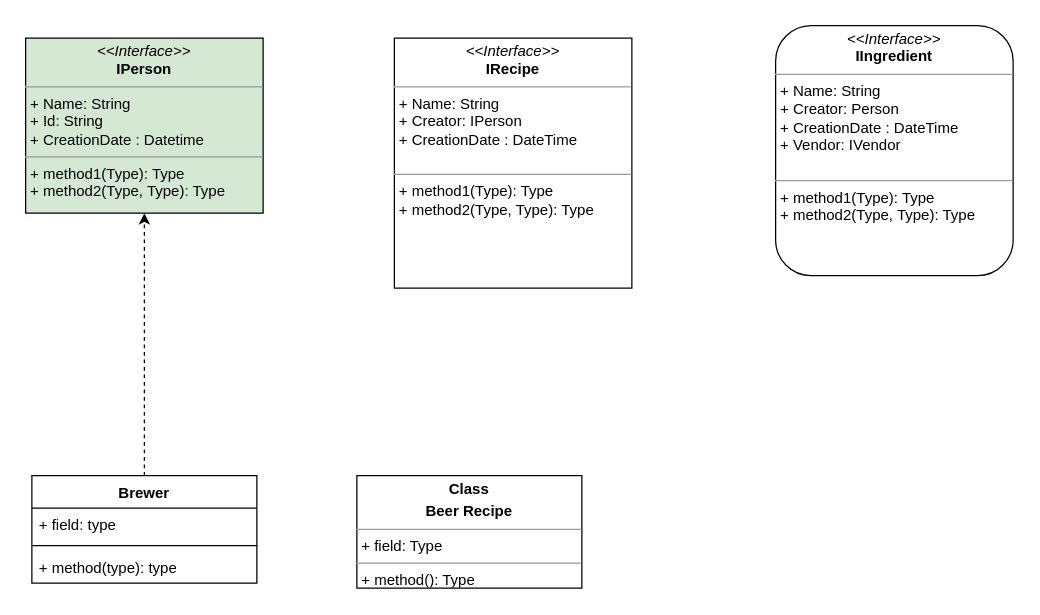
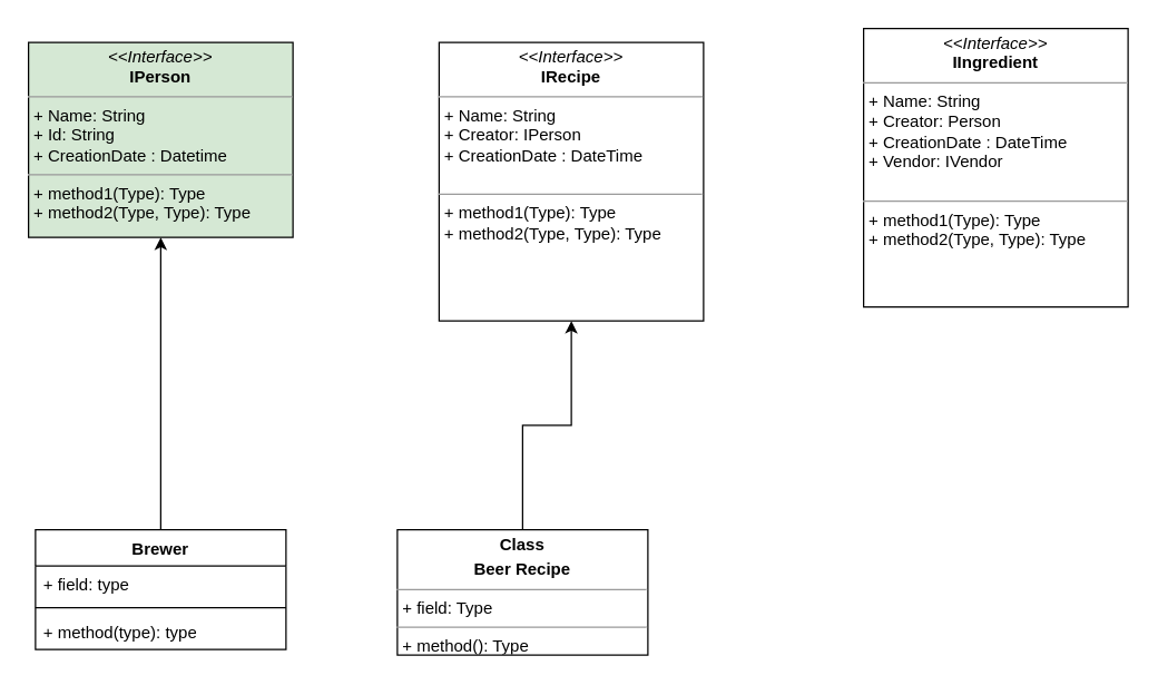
- <mxCell id="11" value="&lt;p style=&quot;margin:0px;margin-top:4px;text-align:center;&quot;&gt;&lt;i&gt;&amp;lt;&amp;lt;Interface&amp;gt;&amp;gt;&lt;/i&gt;&lt;br&gt;&lt;b&gt;IIngredient&lt;/b&gt;&lt;/p&gt;&lt;hr size=&quot;1&quot;&gt;&lt;p style=&quot;margin:0px;margin-left:4px;&quot;&gt;+ Name: String&lt;br&gt;+ Creator: Person&lt;/p&gt;&lt;p style=&quot;margin:0px;margin-left:4px;&quot;&gt;&lt;span style=&quot;background-color: initial;&quot;&gt;+ CreationDate : DateTime&lt;/span&gt;&lt;br&gt;&lt;/p&gt;&lt;p style=&quot;margin:0px;margin-left:4px;&quot;&gt;+ Vendor: IVendor&lt;/p&gt;&lt;p style=&quot;margin:0px;margin-left:4px;&quot;&gt;&lt;br&gt;&lt;/p&gt;&lt;hr size=&quot;1&quot;&gt;&lt;p style=&quot;margin:0px;margin-left:4px;&quot;&gt;+ method1(Type): Type&lt;br&gt;+ method2(Type, Type): Type&lt;/p&gt;" style="verticalAlign=top;align=left;overflow=fill;fontSize=12;fontFamily=Helvetica;html=1;whiteSpace=wrap;rounded=1;" vertex="1" parent="1"><mxGeometry x="620" y="20" width="190" height="200" as="geometry" /></mxCell>
+ <mxCell id="11" value="&lt;p style=&quot;margin:0px;margin-top:4px;text-align:center;&quot;&gt;&lt;i&gt;&amp;lt;&amp;lt;Interface&amp;gt;&amp;gt;&lt;/i&gt;&lt;br&gt;&lt;b&gt;IIngredient&lt;/b&gt;&lt;/p&gt;&lt;hr size=&quot;1&quot;&gt;&lt;p style=&quot;margin:0px;margin-left:4px;&quot;&gt;+ Name: String&lt;br&gt;+ Creator: Person&lt;/p&gt;&lt;p style=&quot;margin:0px;margin-left:4px;&quot;&gt;&lt;span style=&quot;background-color: initial;&quot;&gt;+ CreationDate : DateTime&lt;/span&gt;&lt;br&gt;&lt;/p&gt;&lt;p style=&quot;margin:0px;margin-left:4px;&quot;&gt;+ Vendor: IVendor&lt;/p&gt;&lt;p style=&quot;margin:0px;margin-left:4px;&quot;&gt;&lt;br&gt;&lt;/p&gt;&lt;hr size=&quot;1&quot;&gt;&lt;p style=&quot;margin:0px;margin-left:4px;&quot;&gt;+ method1(Type): Type&lt;br&gt;+ method2(Type, Type): Type&lt;/p&gt;" style="verticalAlign=top;align=left;overflow=fill;fontSize=12;fontFamily=Helvetica;html=1;whiteSpace=wrap;" vertex="1" parent="1"><mxGeometry x="620" y="20" width="190" height="200" as="geometry" /></mxCell>
- <mxCell id="6" style="edgeStyle=orthogonalEdgeStyle;rounded=0;orthogonalLoop=1;jettySize=auto;html=1;entryX=0.5;entryY=1;entryDx=0;entryDy=0;dashed=1;" edge="1" parent="1" source="7" target="5"><mxGeometry relative="1" as="geometry" /></mxCell>
+ <mxCell id="6" style="edgeStyle=orthogonalEdgeStyle;rounded=0;orthogonalLoop=1;jettySize=auto;html=1;entryX=0.5;entryY=1;entryDx=0;entryDy=0;" edge="1" parent="1" source="7" target="5"><mxGeometry relative="1" as="geometry" /></mxCell>
+ <mxCell id="3" style="edgeStyle=orthogonalEdgeStyle;rounded=0;orthogonalLoop=1;jettySize=auto;html=1;entryX=0.5;entryY=1;entryDx=0;entryDy=0;" parent="1" source="4" target="2" edge="1"><mxGeometry relative="1" as="geometry" /></mxCell>
